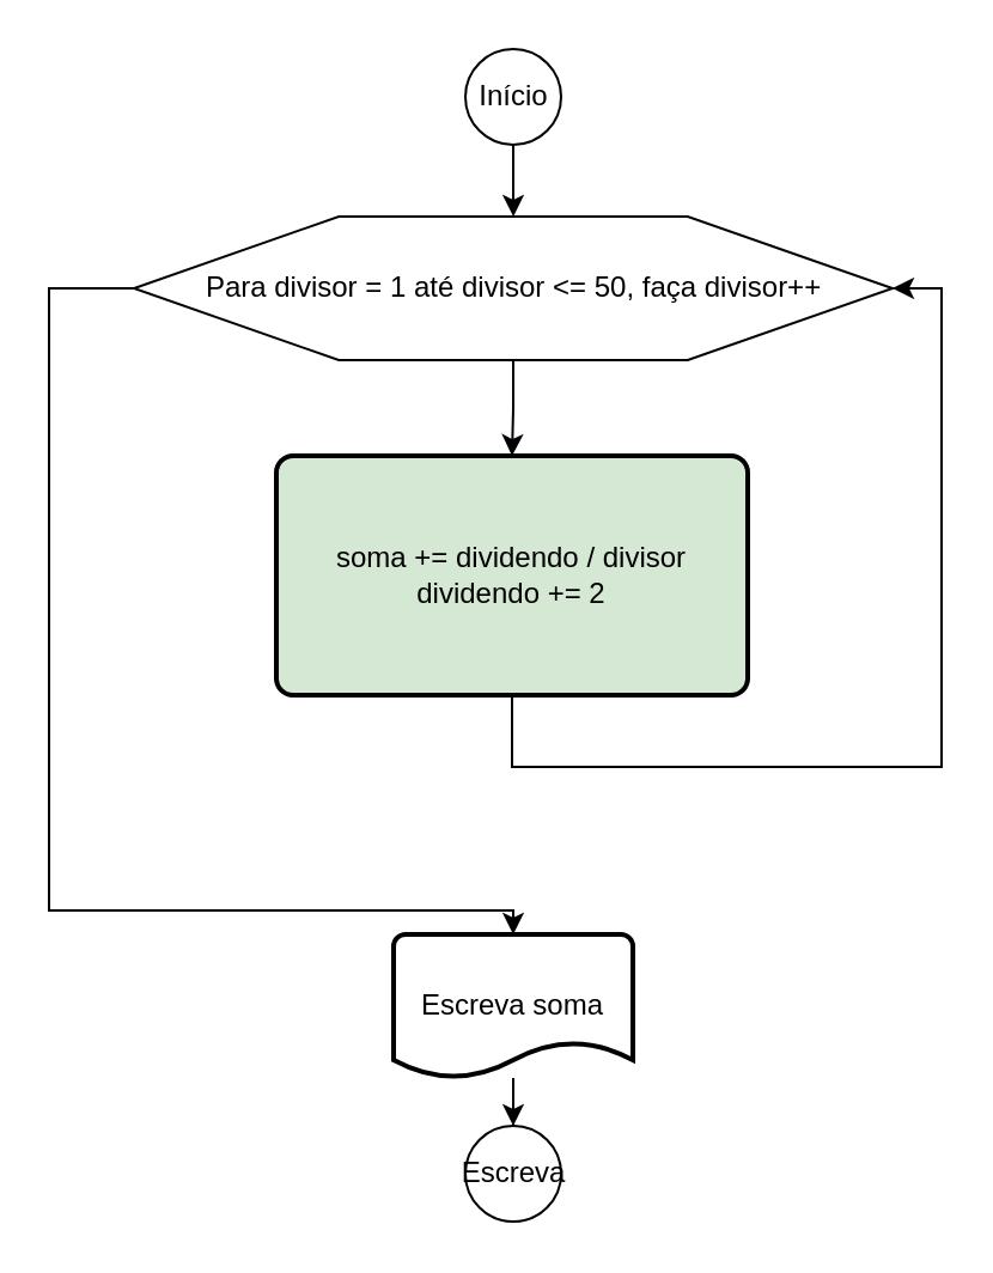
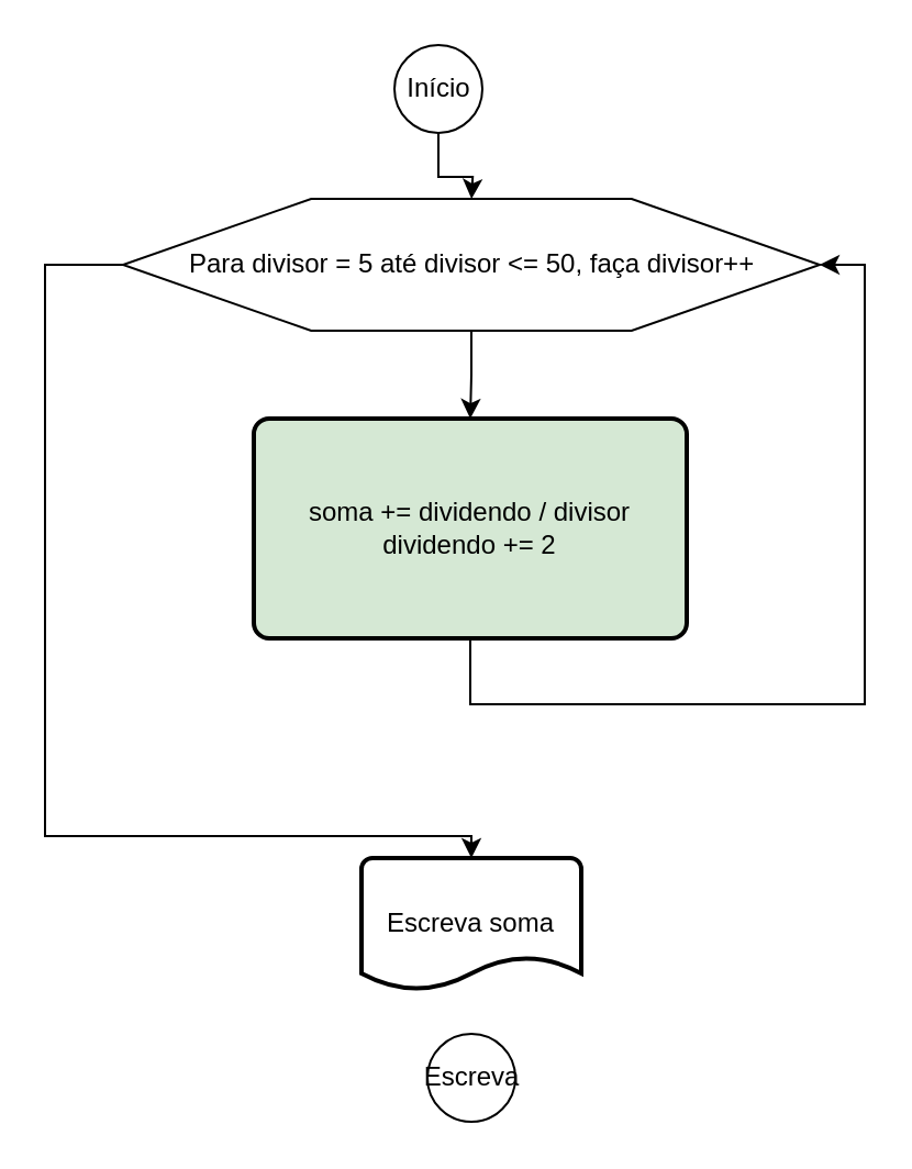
- <mxCell id="3" value="Início" style="verticalLabelPosition=middle;verticalAlign=middle;html=1;shape=mxgraph.flowchart.on-page_reference;labelPosition=center;align=center;" vertex="1" parent="1"><mxGeometry x="194" y="20" width="40" height="40" as="geometry" /></mxCell>
+ <mxCell id="3" value="Início" style="verticalLabelPosition=middle;verticalAlign=middle;html=1;shape=mxgraph.flowchart.on-page_reference;labelPosition=center;align=center;" vertex="1" parent="1"><mxGeometry x="179" y="20" width="40" height="40" as="geometry" /></mxCell>
- <mxCell id="6" value="Para divisor = 1 até divisor &amp;lt;= 50, faça divisor++" style="verticalLabelPosition=middle;verticalAlign=middle;html=1;shape=hexagon;perimeter=hexagonPerimeter2;arcSize=6;size=0.27;labelPosition=center;align=center;" vertex="1" parent="1"><mxGeometry x="55.5" y="90" width="317" height="60" as="geometry" /></mxCell>
+ <mxCell id="6" value="Para divisor = 5 até divisor &amp;lt;= 50, faça divisor++" style="verticalLabelPosition=middle;verticalAlign=middle;html=1;shape=hexagon;perimeter=hexagonPerimeter2;arcSize=6;size=0.27;labelPosition=center;align=center;" vertex="1" parent="1"><mxGeometry x="55.5" y="90" width="317" height="60" as="geometry" /></mxCell>
- <mxCell id="9" value="" style="edgeStyle=orthogonalEdgeStyle;rounded=0;orthogonalLoop=1;jettySize=auto;html=1;" edge="1" parent="1" source="10" target="11"><mxGeometry relative="1" as="geometry" /></mxCell>
